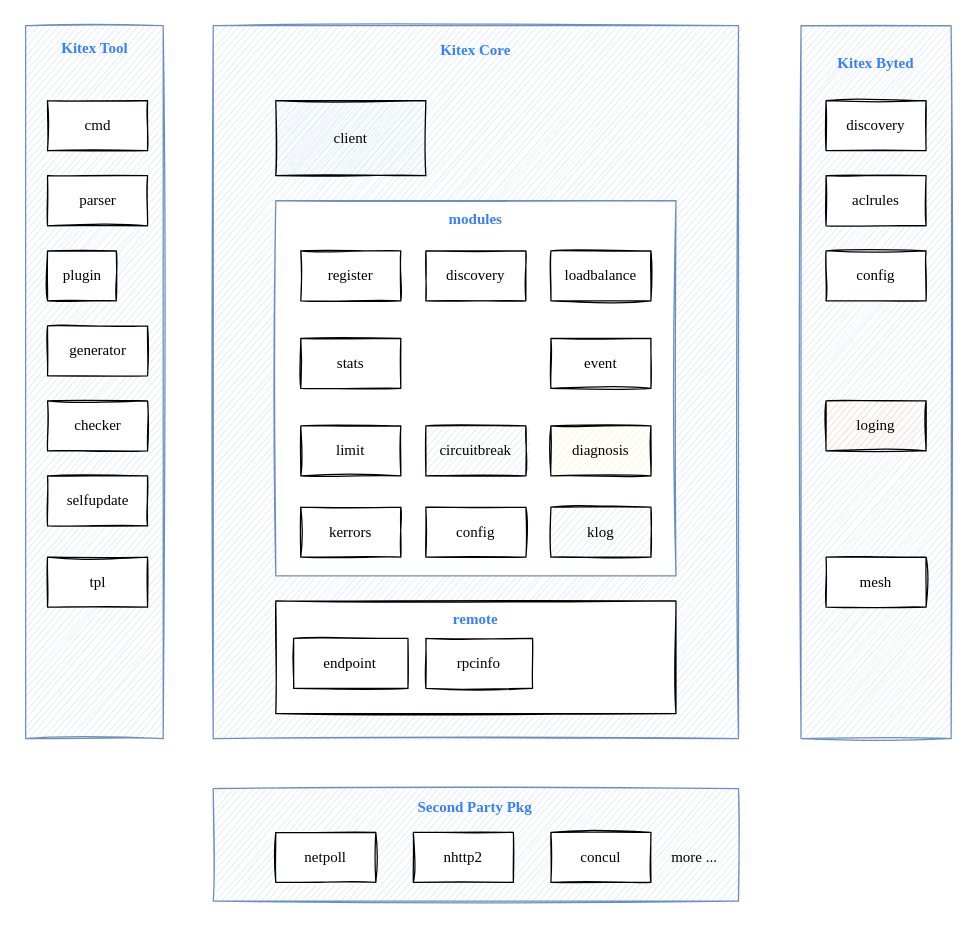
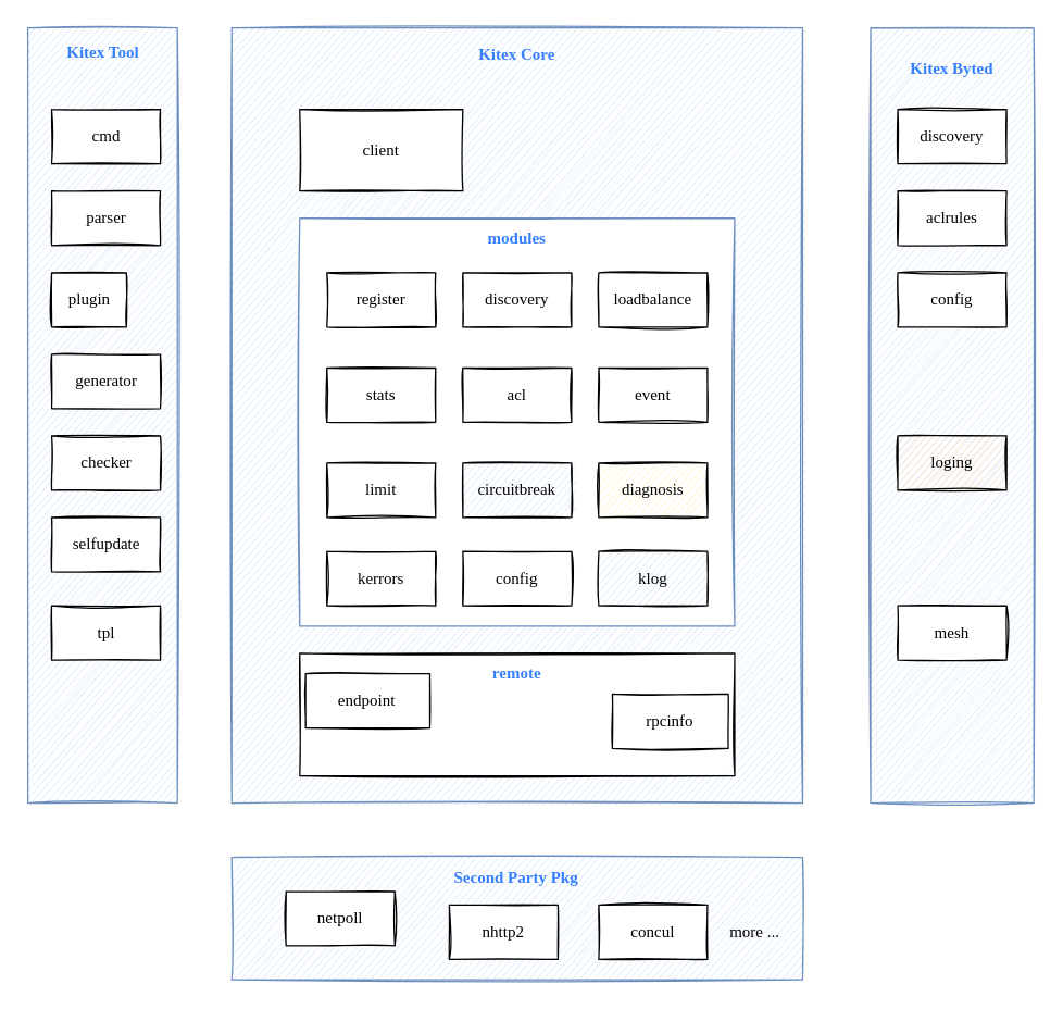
- <mxCell id="3" value="client" style="rounded=0;whiteSpace=wrap;html=1;sketch=1;fontFamily=Tahoma;fillColor=#dae8fc;" vertex="1" parent="1"><mxGeometry x="220" y="80" width="120" height="60" as="geometry" /></mxCell>
+ <mxCell id="3" value="client" style="rounded=0;whiteSpace=wrap;html=1;sketch=1;fontFamily=Tahoma;" vertex="1" parent="1"><mxGeometry x="220" y="80" width="120" height="60" as="geometry" /></mxCell>
+ <mxCell id="11" value="acl" style="rounded=0;whiteSpace=wrap;html=1;sketch=1;fontFamily=Tahoma;" vertex="1" parent="1"><mxGeometry x="340" y="270" width="80" height="40" as="geometry" /></mxCell>
- <mxCell id="20" value="endpoint" style="rounded=0;whiteSpace=wrap;html=1;sketch=1;aspect=fixed;fontFamily=Tahoma;" vertex="1" parent="1"><mxGeometry x="234.29" y="510" width="91.43" height="40" as="geometry" /></mxCell>
+ <mxCell id="20" value="endpoint" style="rounded=0;whiteSpace=wrap;html=1;sketch=1;aspect=fixed;fontFamily=Tahoma;" vertex="1" parent="1"><mxGeometry x="224.29" y="495" width="91.43" height="40" as="geometry" /></mxCell>
- <mxCell id="21" value="rpcinfo" style="rounded=0;whiteSpace=wrap;html=1;sketch=1;aspect=fixed;fontFamily=Tahoma;" vertex="1" parent="1"><mxGeometry x="340" y="510" width="85.33" height="40" as="geometry" /></mxCell>
+ <mxCell id="21" value="rpcinfo" style="rounded=0;whiteSpace=wrap;html=1;sketch=1;aspect=fixed;fontFamily=Tahoma;" vertex="1" parent="1"><mxGeometry x="450" y="510" width="85.33" height="40" as="geometry" /></mxCell>
- <mxCell id="41" value="netpoll" style="rounded=0;whiteSpace=wrap;html=1;sketch=1;fontFamily=Tahoma;" vertex="1" parent="1"><mxGeometry x="220" y="665" width="80" height="40" as="geometry" /></mxCell>
+ <mxCell id="41" value="netpoll" style="rounded=0;whiteSpace=wrap;html=1;sketch=1;fontFamily=Tahoma;" vertex="1" parent="1"><mxGeometry x="210" y="655" width="80" height="40" as="geometry" /></mxCell>
